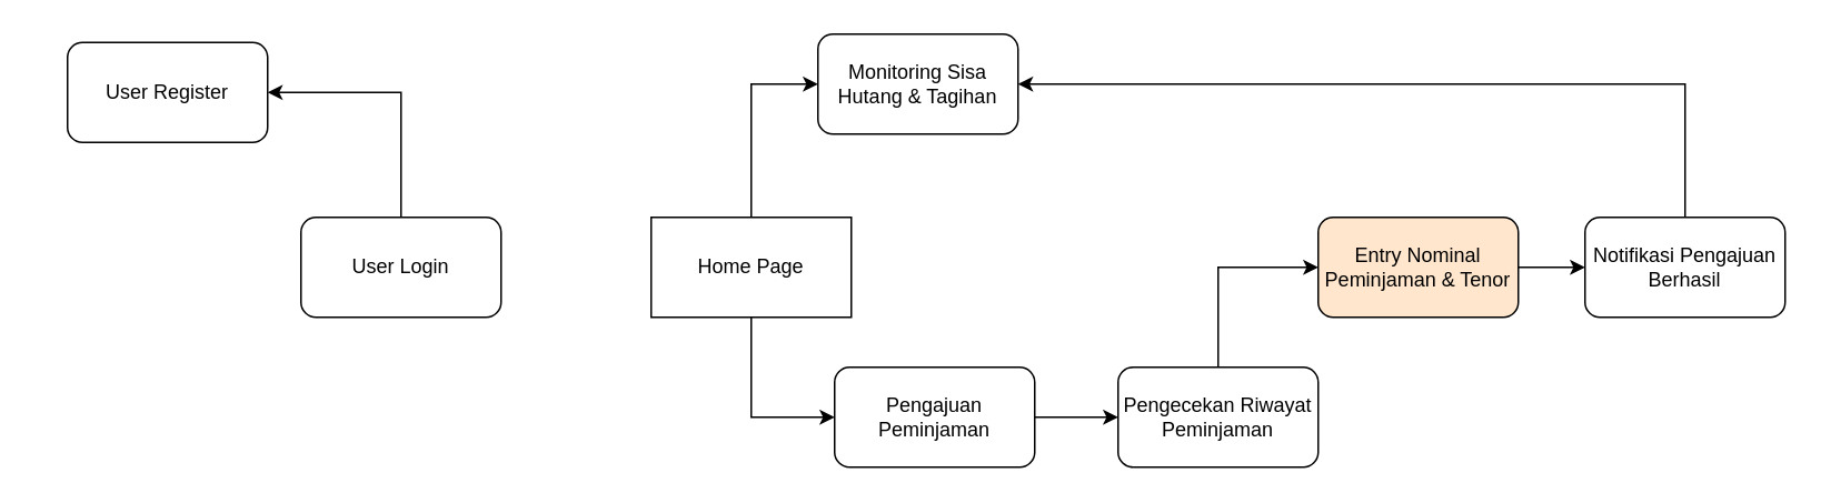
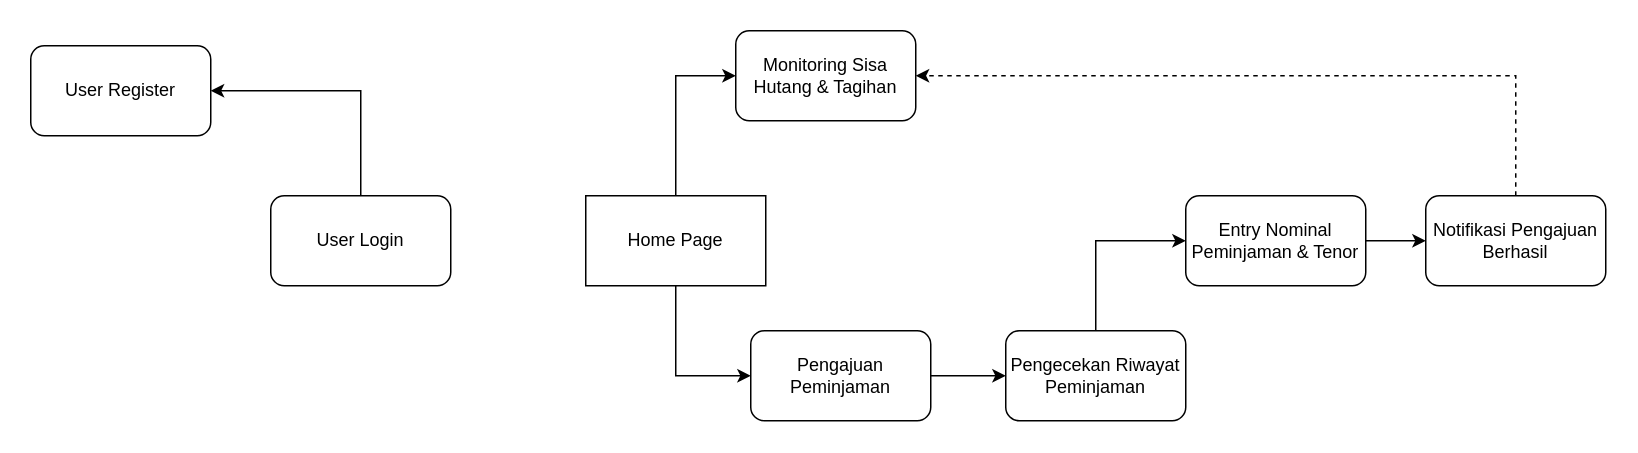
- <mxCell id="15" style="edgeStyle=orthogonalEdgeStyle;rounded=0;orthogonalLoop=1;jettySize=auto;html=1;exitX=0.5;exitY=0;exitDx=0;exitDy=0;entryX=1;entryY=0.5;entryDx=0;entryDy=0;" edge="1" parent="1" source="16" target="8"><mxGeometry relative="1" as="geometry" /></mxCell>
+ <mxCell id="15" style="edgeStyle=orthogonalEdgeStyle;rounded=0;orthogonalLoop=1;jettySize=auto;html=1;exitX=0.5;exitY=0;exitDx=0;exitDy=0;entryX=1;entryY=0.5;entryDx=0;entryDy=0;dashed=1;" edge="1" parent="1" source="16" target="8"><mxGeometry relative="1" as="geometry" /></mxCell>
- <mxCell id="4" value="User Register" style="rounded=1;whiteSpace=wrap;html=1;" vertex="1" parent="1"><mxGeometry x="40" y="25" width="120" height="60" as="geometry" /></mxCell>
+ <mxCell id="4" value="User Register" style="rounded=1;whiteSpace=wrap;html=1;" vertex="1" parent="1"><mxGeometry x="20" y="30" width="120" height="60" as="geometry" /></mxCell>
- <mxCell id="14" value="Entry Nominal Peminjaman &amp;amp; Tenor" style="rounded=1;whiteSpace=wrap;html=1;fillColor=#ffe6cc;" vertex="1" parent="1"><mxGeometry x="790" y="130" width="120" height="60" as="geometry" /></mxCell>
+ <mxCell id="14" value="Entry Nominal Peminjaman &amp;amp; Tenor" style="rounded=1;whiteSpace=wrap;html=1;" vertex="1" parent="1"><mxGeometry x="790" y="130" width="120" height="60" as="geometry" /></mxCell>
